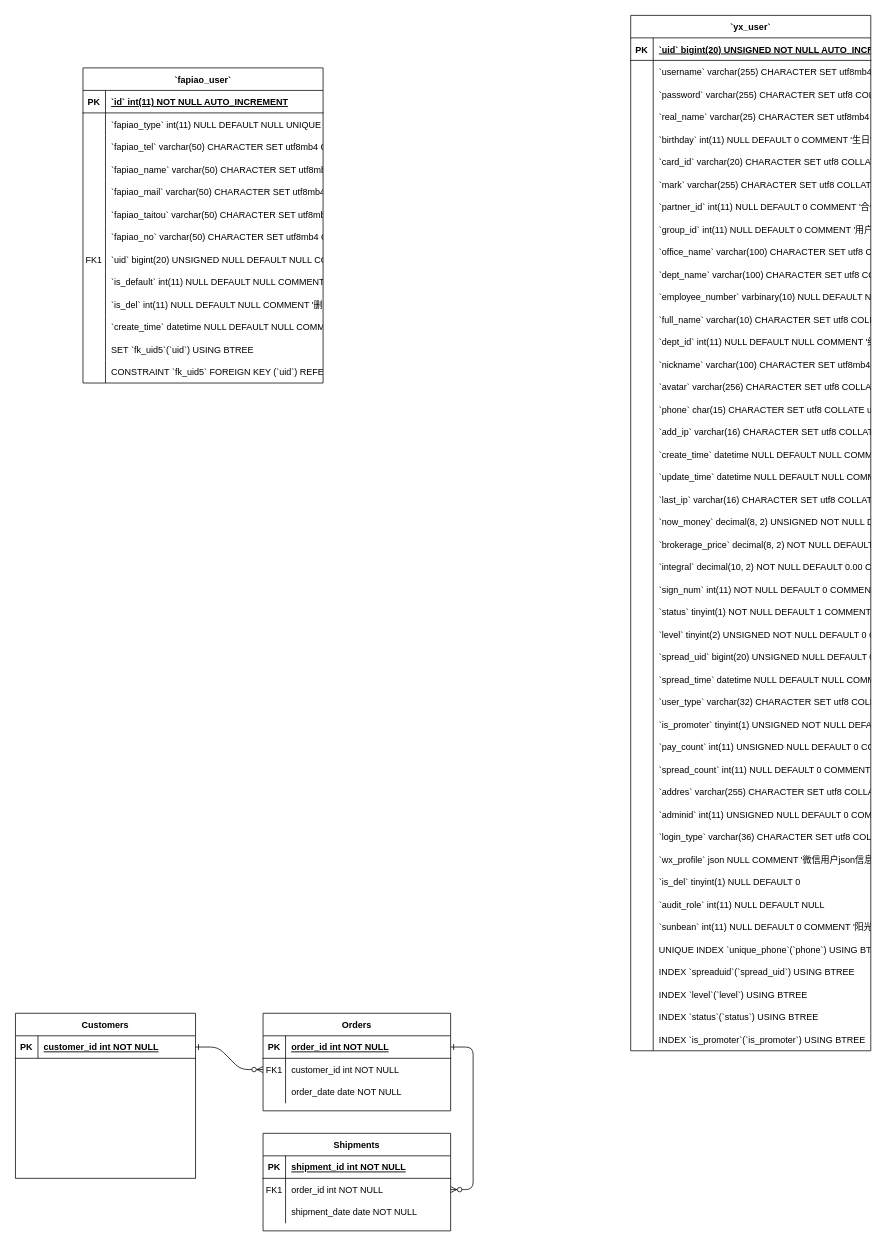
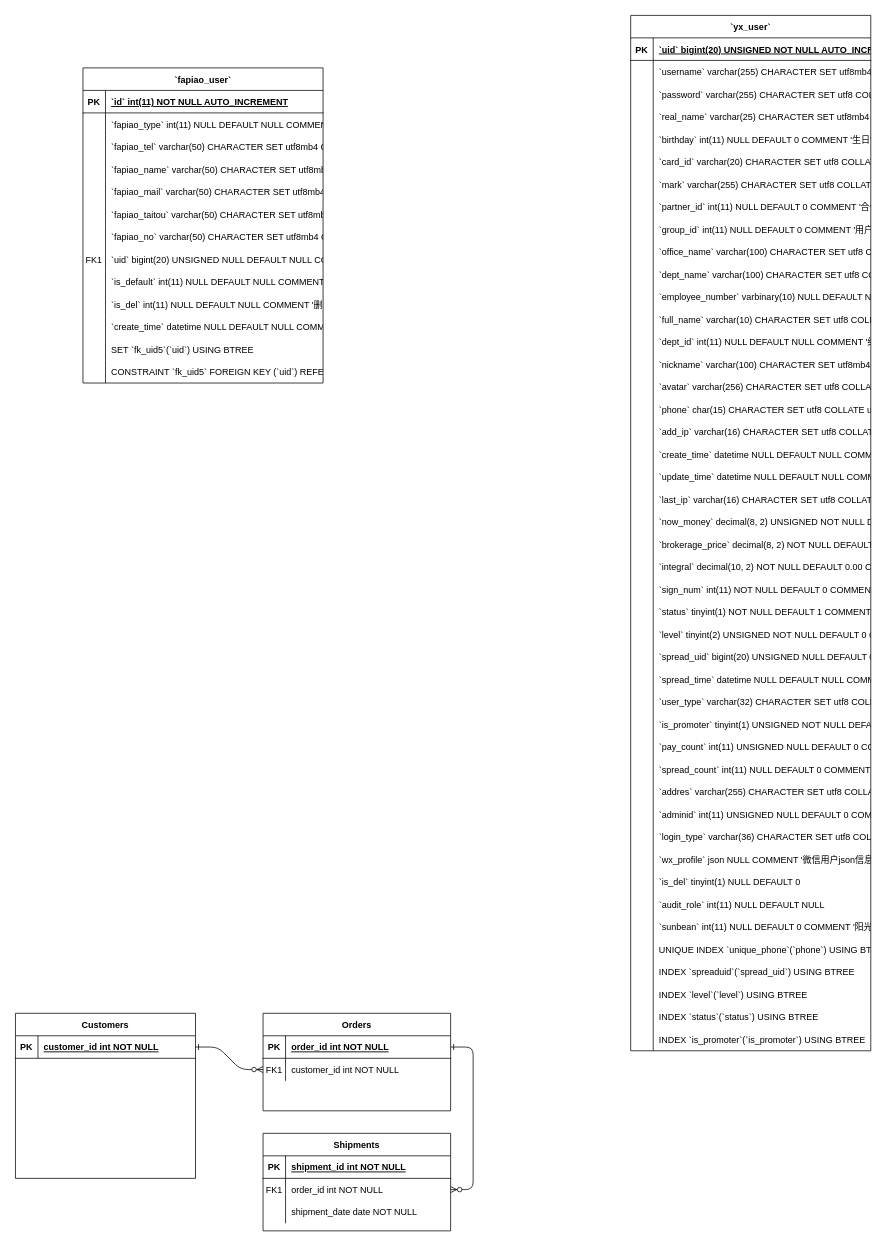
- <mxCell id="172" value="`fapiao_type` int(11) NULL DEFAULT NULL UNIQUE '发票类型'" style="shape=partialRectangle;overflow=hidden;connectable=0;fillColor=none;align=left;strokeColor=inherit;top=0;left=0;bottom=0;right=0;spacingLeft=6;" vertex="1" parent="170"><mxGeometry x="30" width="290" height="30" as="geometry"><mxRectangle width="290" height="30" as="alternateBounds" /></mxGeometry></mxCell>
+ <mxCell id="172" value="`fapiao_type` int(11) NULL DEFAULT NULL COMMENT '发票类型'" style="shape=partialRectangle;overflow=hidden;connectable=0;fillColor=none;align=left;strokeColor=inherit;top=0;left=0;bottom=0;right=0;spacingLeft=6;" vertex="1" parent="170"><mxGeometry x="30" width="290" height="30" as="geometry"><mxRectangle width="290" height="30" as="alternateBounds" /></mxGeometry></mxCell>
- <mxCell id="13" value="order_date date NOT NULL" style="shape=partialRectangle;overflow=hidden;connectable=0;fillColor=none;top=0;left=0;bottom=0;right=0;align=left;spacingLeft=6;" parent="11" vertex="1"><mxGeometry x="30" width="220" height="30" as="geometry" /></mxCell>
